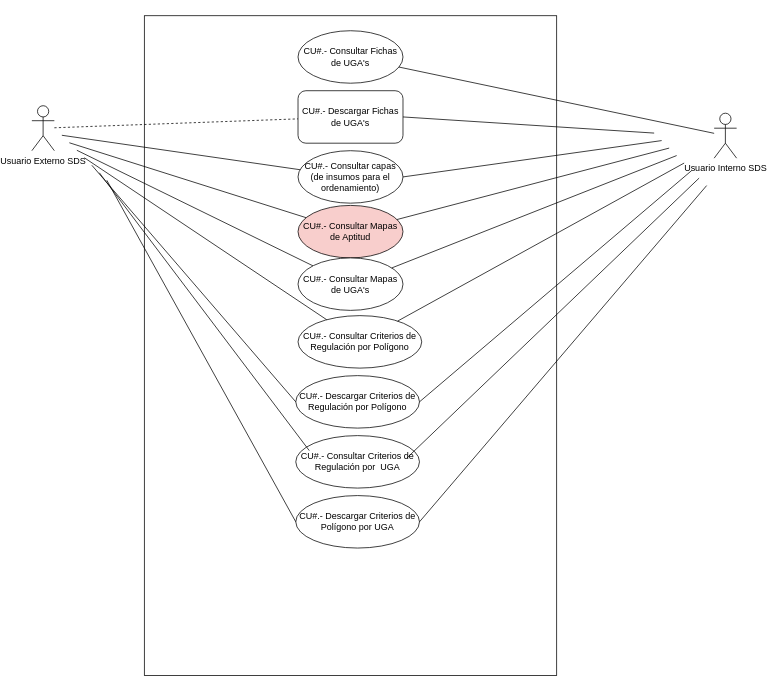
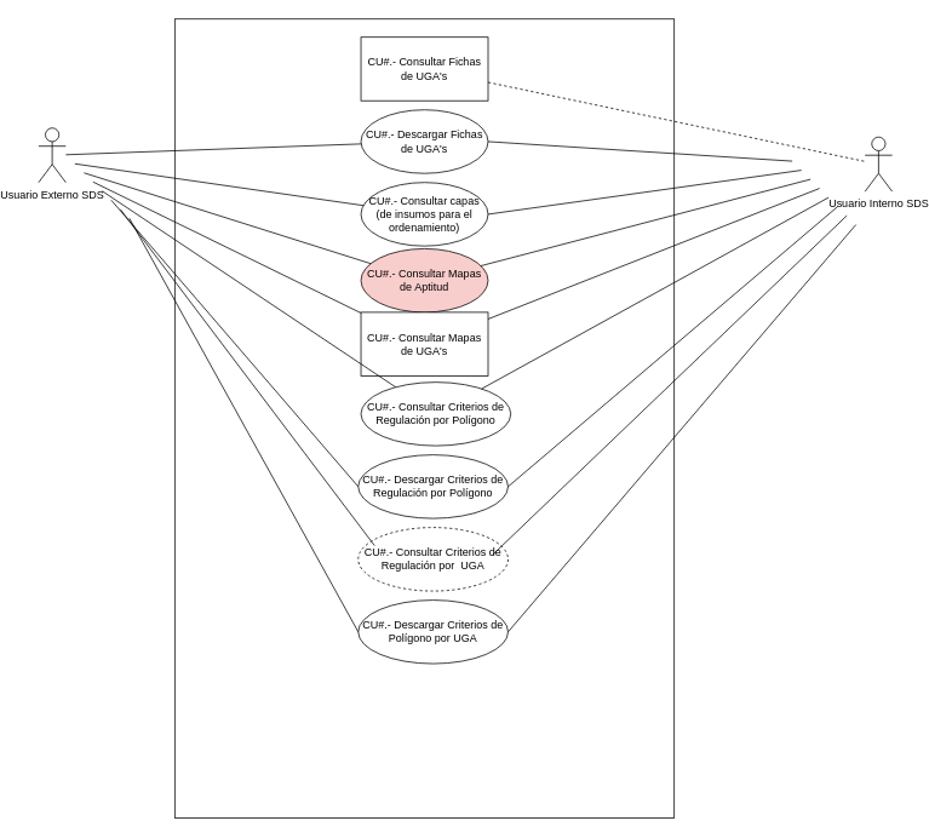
- <mxCell id="5" value="CU#.- Consultar Fichas de UGA's" style="ellipse;whiteSpace=wrap;html=1;" vertex="1" parent="1"><mxGeometry x="375" y="40" width="140" height="70" as="geometry" /></mxCell>
+ <mxCell id="5" value="CU#.- Consultar Fichas de UGA's" style="whiteSpace=wrap;html=1;rounded=0;" vertex="1" parent="1"><mxGeometry x="375" y="40" width="140" height="70" as="geometry" /></mxCell>
- <mxCell id="22" value="" style="endArrow=none;html=1;" edge="1" parent="1" source="5" target="2"><mxGeometry width="50" height="50" relative="1" as="geometry"><mxPoint x="450" y="410" as="sourcePoint" /><mxPoint x="500" y="360" as="targetPoint" /></mxGeometry></mxCell>
+ <mxCell id="22" value="" style="endArrow=none;html=1;dashed=1;" edge="1" parent="1" source="5" target="2"><mxGeometry width="50" height="50" relative="1" as="geometry"><mxPoint x="450" y="410" as="sourcePoint" /><mxPoint x="500" y="360" as="targetPoint" /></mxGeometry></mxCell>
- <mxCell id="6" value="CU#.- Descargar Fichas de UGA's" style="whiteSpace=wrap;html=1;rounded=1;" vertex="1" parent="1"><mxGeometry x="375" y="120" width="140" height="70" as="geometry" /></mxCell>
+ <mxCell id="6" value="CU#.- Descargar Fichas de UGA's" style="ellipse;whiteSpace=wrap;html=1;" vertex="1" parent="1"><mxGeometry x="375" y="120" width="140" height="70" as="geometry" /></mxCell>
- <mxCell id="14" value="" style="endArrow=none;html=1;dashed=1;" edge="1" parent="1" source="3" target="6"><mxGeometry width="50" height="50" relative="1" as="geometry"><mxPoint x="60" y="176.24" as="sourcePoint" /><mxPoint x="387.94" y="94.03" as="targetPoint" /></mxGeometry></mxCell>
+ <mxCell id="14" value="" style="endArrow=none;html=1;" edge="1" parent="1" source="3" target="6"><mxGeometry width="50" height="50" relative="1" as="geometry"><mxPoint x="60" y="176.24" as="sourcePoint" /><mxPoint x="387.94" y="94.03" as="targetPoint" /></mxGeometry></mxCell>
- <mxCell id="9" value="CU#.- Consultar Mapas de UGA's" style="ellipse;whiteSpace=wrap;html=1;" vertex="1" parent="1"><mxGeometry x="375" y="343" width="140" height="70" as="geometry" /></mxCell>
+ <mxCell id="9" value="CU#.- Consultar Mapas de UGA's" style="whiteSpace=wrap;html=1;rounded=0;" vertex="1" parent="1"><mxGeometry x="375" y="343" width="140" height="70" as="geometry" /></mxCell>
- <mxCell id="12" value="CU#.- Consultar Criterios de Regulación por&amp;nbsp; UGA" style="ellipse;whiteSpace=wrap;html=1;" vertex="1" parent="1"><mxGeometry x="372" y="580" width="165" height="70" as="geometry" /></mxCell>
+ <mxCell id="12" value="CU#.- Consultar Criterios de Regulación por&amp;nbsp; UGA" style="ellipse;whiteSpace=wrap;html=1;dashed=1;" vertex="1" parent="1"><mxGeometry x="372" y="580" width="165" height="70" as="geometry" /></mxCell>
